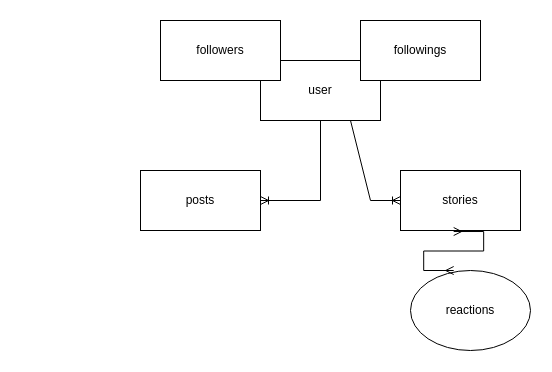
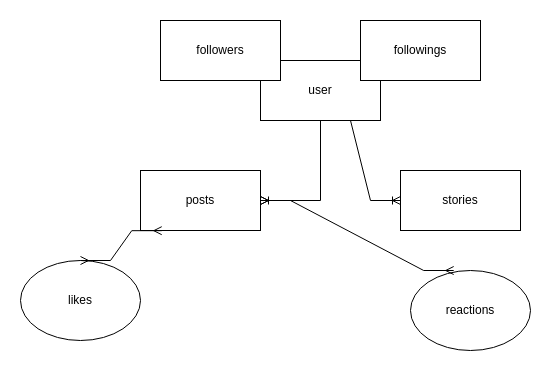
- <mxCell id="12" value="" style="edgeStyle=entityRelationEdgeStyle;fontSize=12;html=1;endArrow=ERmany;startArrow=ERmany;rounded=0;entryX=0.443;entryY=1.017;entryDx=0;entryDy=0;entryPerimeter=0;exitX=0.36;exitY=0;exitDx=0;exitDy=0;exitPerimeter=0;" edge="1" parent="1" source="8" target="6"><mxGeometry width="100" height="100" relative="1" as="geometry"><mxPoint x="270" y="210" as="sourcePoint" /><mxPoint x="370" y="110" as="targetPoint" /></mxGeometry></mxCell>
+ <mxCell id="12" value="" style="edgeStyle=entityRelationEdgeStyle;fontSize=12;html=1;endArrow=ERmany;startArrow=ERmany;rounded=0;exitX=0.36;exitY=0;exitDx=0;exitDy=0;exitPerimeter=0;" edge="1" parent="1" source="8" target="5"><mxGeometry width="100" height="100" relative="1" as="geometry"><mxPoint x="270" y="210" as="sourcePoint" /><mxPoint x="370" y="110" as="targetPoint" /></mxGeometry></mxCell>
+ <mxCell id="11" value="" style="edgeStyle=entityRelationEdgeStyle;fontSize=12;html=1;endArrow=ERmany;startArrow=ERmany;rounded=0;exitX=0.177;exitY=1.003;exitDx=0;exitDy=0;exitPerimeter=0;entryX=0.5;entryY=0;entryDx=0;entryDy=0;" edge="1" parent="1" source="5" target="7"><mxGeometry width="100" height="100" relative="1" as="geometry"><mxPoint x="270" y="210" as="sourcePoint" /><mxPoint x="370" y="110" as="targetPoint" /></mxGeometry></mxCell>
+ <mxCell id="7" value="likes" style="ellipse;whiteSpace=wrap;html=1;" vertex="1" parent="1"><mxGeometry x="20" y="260" width="120" height="80" as="geometry" /></mxCell>
